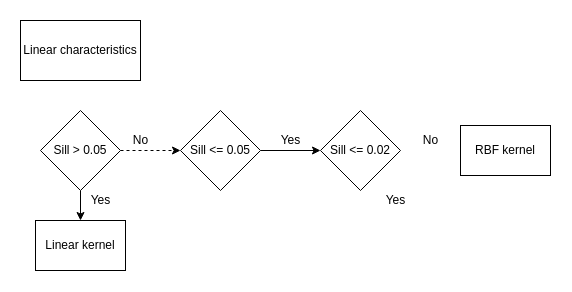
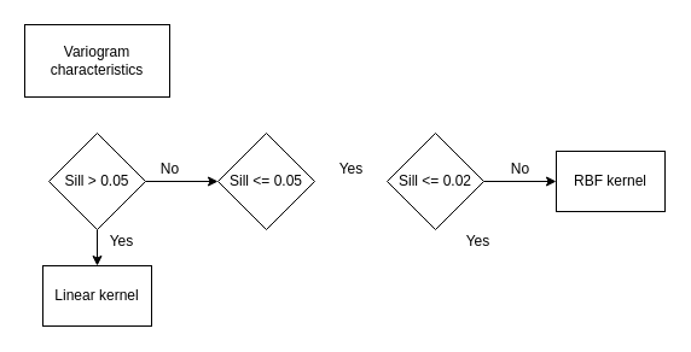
- <mxCell id="2" value="Linear characteristics" style="rounded=0;whiteSpace=wrap;html=1;" vertex="1" parent="1"><mxGeometry x="20" y="20" width="120" height="60" as="geometry" /></mxCell>
+ <mxCell id="2" value="Variogram characteristics" style="rounded=0;whiteSpace=wrap;html=1;" vertex="1" parent="1"><mxGeometry x="20" y="20" width="120" height="60" as="geometry" /></mxCell>
- <mxCell id="4" value="" style="edgeStyle=orthogonalEdgeStyle;rounded=0;orthogonalLoop=1;jettySize=auto;html=1;dashed=1;" edge="1" parent="1" source="5" target="8"><mxGeometry relative="1" as="geometry" /></mxCell>
+ <mxCell id="4" value="" style="edgeStyle=orthogonalEdgeStyle;rounded=0;orthogonalLoop=1;jettySize=auto;html=1;" edge="1" parent="1" source="5" target="8"><mxGeometry relative="1" as="geometry" /></mxCell>
- <mxCell id="7" value="" style="edgeStyle=orthogonalEdgeStyle;rounded=0;orthogonalLoop=1;jettySize=auto;html=1;" edge="1" parent="1" source="8" target="10"><mxGeometry relative="1" as="geometry" /></mxCell>
+ <mxCell id="9" value="" style="edgeStyle=orthogonalEdgeStyle;rounded=0;orthogonalLoop=1;jettySize=auto;html=1;" edge="1" parent="1" source="10" target="11"><mxGeometry relative="1" as="geometry" /></mxCell>
